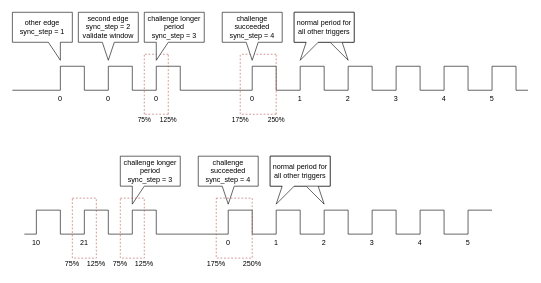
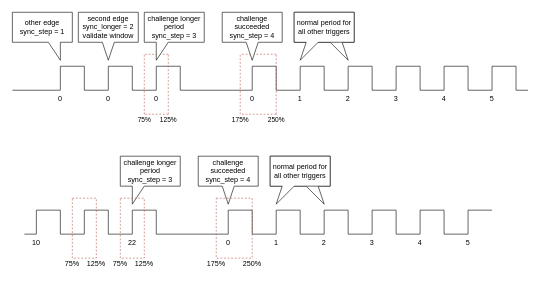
- <mxCell id="4" value="second edge&lt;div&gt;sync_step = 2&lt;/div&gt;&lt;div&gt;validate window&lt;/div&gt;" style="shape=callout;whiteSpace=wrap;html=1;perimeter=calloutPerimeter;position2=0.5;size=30;position=0.4;base=20;" vertex="1" parent="1"><mxGeometry x="130" y="20" width="100" height="80" as="geometry" /></mxCell>
+ <mxCell id="4" value="second edge&lt;div&gt;sync_longer = 2&lt;/div&gt;&lt;div&gt;validate window&lt;/div&gt;" style="shape=callout;whiteSpace=wrap;html=1;perimeter=calloutPerimeter;position2=0.5;size=30;position=0.4;base=20;" vertex="1" parent="1"><mxGeometry x="130" y="20" width="100" height="80" as="geometry" /></mxCell>
- <mxCell id="31" value="21" style="text;html=1;align=center;verticalAlign=middle;whiteSpace=wrap;rounded=0;" vertex="1" parent="1"><mxGeometry x="130" y="390" width="20" height="30" as="geometry" /></mxCell>
+ <mxCell id="32" value="22" style="text;html=1;align=center;verticalAlign=middle;whiteSpace=wrap;rounded=0;" vertex="1" parent="1"><mxGeometry x="210" y="390" width="20" height="30" as="geometry" /></mxCell>
